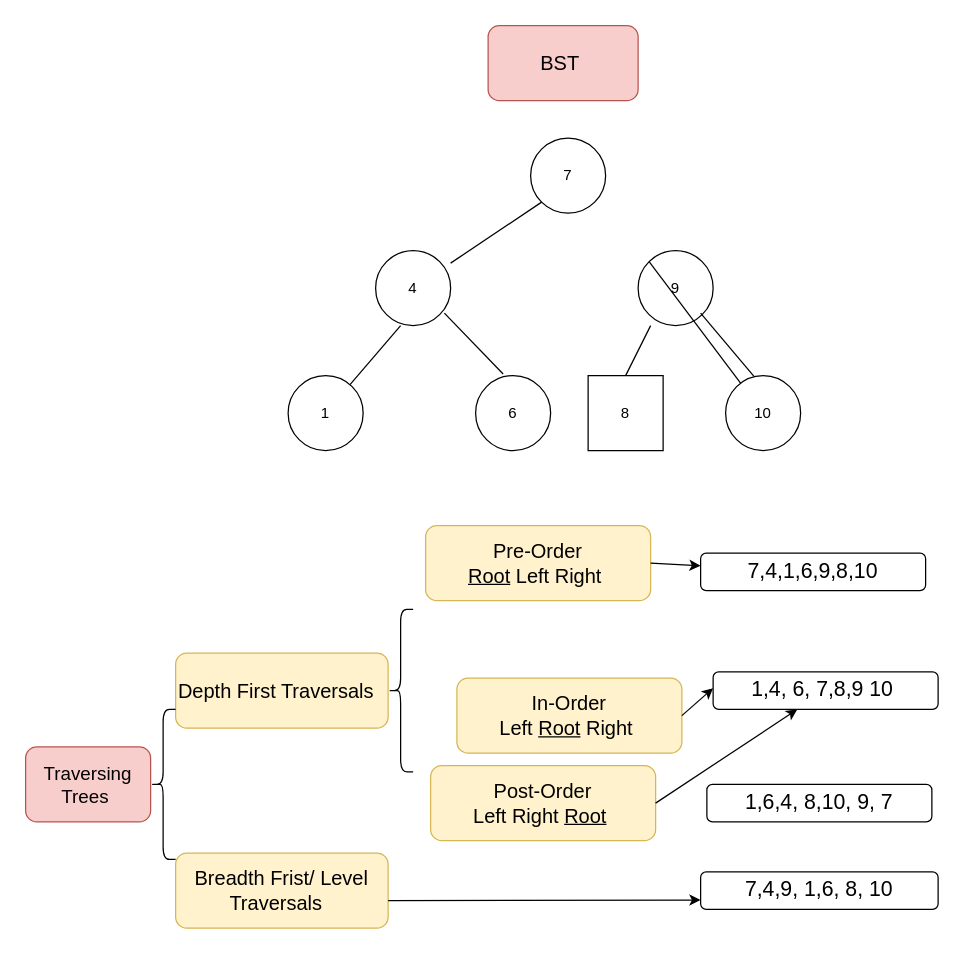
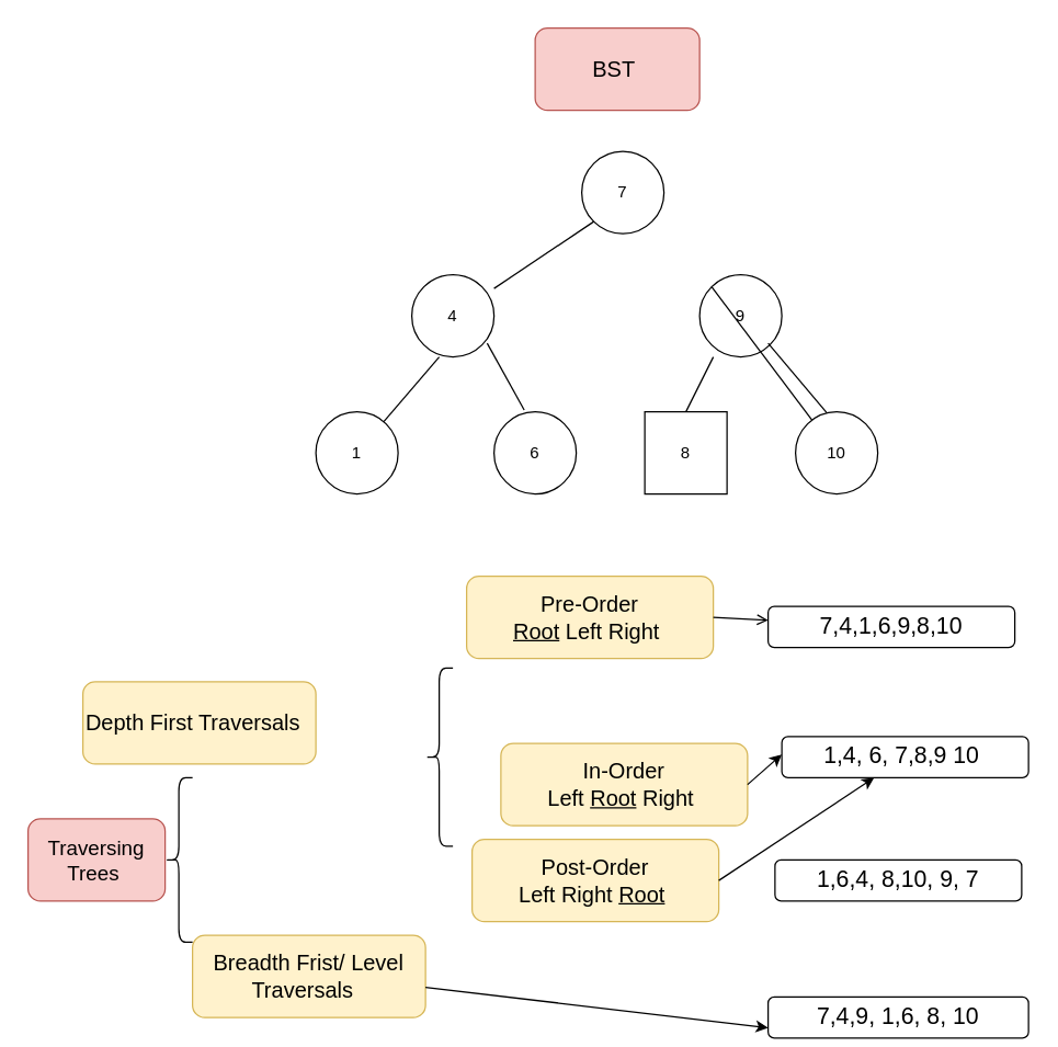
- <mxCell id="5" value="6" style="ellipse;whiteSpace=wrap;html=1;aspect=fixed;" parent="1" vertex="1"><mxGeometry x="380" y="300" width="60" height="60" as="geometry" /></mxCell>
+ <mxCell id="5" value="6" style="ellipse;whiteSpace=wrap;html=1;aspect=fixed;" parent="1" vertex="1"><mxGeometry x="360" y="300" width="60" height="60" as="geometry" /></mxCell>
- <mxCell id="29" value="" style="endArrow=classic;html=1;rounded=0;exitX=1;exitY=0.5;exitDx=0;exitDy=0;" parent="1" source="20" target="21" edge="1"><mxGeometry width="50" height="50" relative="1" as="geometry"><mxPoint x="510" y="500" as="sourcePoint" /><mxPoint x="560" y="460" as="targetPoint" /></mxGeometry></mxCell>
+ <mxCell id="29" value="" style="endArrow=open;html=1;rounded=0;exitX=1;exitY=0.5;exitDx=0;exitDy=0;" parent="1" source="20" target="21" edge="1"><mxGeometry width="50" height="50" relative="1" as="geometry"><mxPoint x="510" y="500" as="sourcePoint" /><mxPoint x="560" y="460" as="targetPoint" /></mxGeometry></mxCell>
- <mxCell id="27" value="&lt;span style=&quot;font-size: 16px;&quot;&gt;Depth First Traversals&amp;nbsp;&amp;nbsp;&lt;/span&gt;" style="rounded=1;whiteSpace=wrap;html=1;fillColor=#fff2cc;strokeColor=#d6b656;" parent="1" vertex="1"><mxGeometry x="140" y="522" width="170" height="60" as="geometry" /></mxCell>
+ <mxCell id="27" value="&lt;span style=&quot;font-size: 16px;&quot;&gt;Depth First Traversals&amp;nbsp;&amp;nbsp;&lt;/span&gt;" style="rounded=1;whiteSpace=wrap;html=1;fillColor=#fff2cc;strokeColor=#d6b656;" parent="1" vertex="1"><mxGeometry x="60" y="497" width="170" height="60" as="geometry" /></mxCell>
- <mxCell id="26" value="&lt;font style=&quot;font-size: 17px;&quot;&gt;7,4,9, 1,6, 8, 10&lt;/font&gt;" style="rounded=1;whiteSpace=wrap;html=1;" parent="1" vertex="1"><mxGeometry x="560" y="697" width="190" height="30" as="geometry" /></mxCell>
+ <mxCell id="26" value="&lt;font style=&quot;font-size: 17px;&quot;&gt;7,4,9, 1,6, 8, 10&lt;/font&gt;" style="rounded=1;whiteSpace=wrap;html=1;" parent="1" vertex="1"><mxGeometry x="560" y="727" width="190" height="30" as="geometry" /></mxCell>
